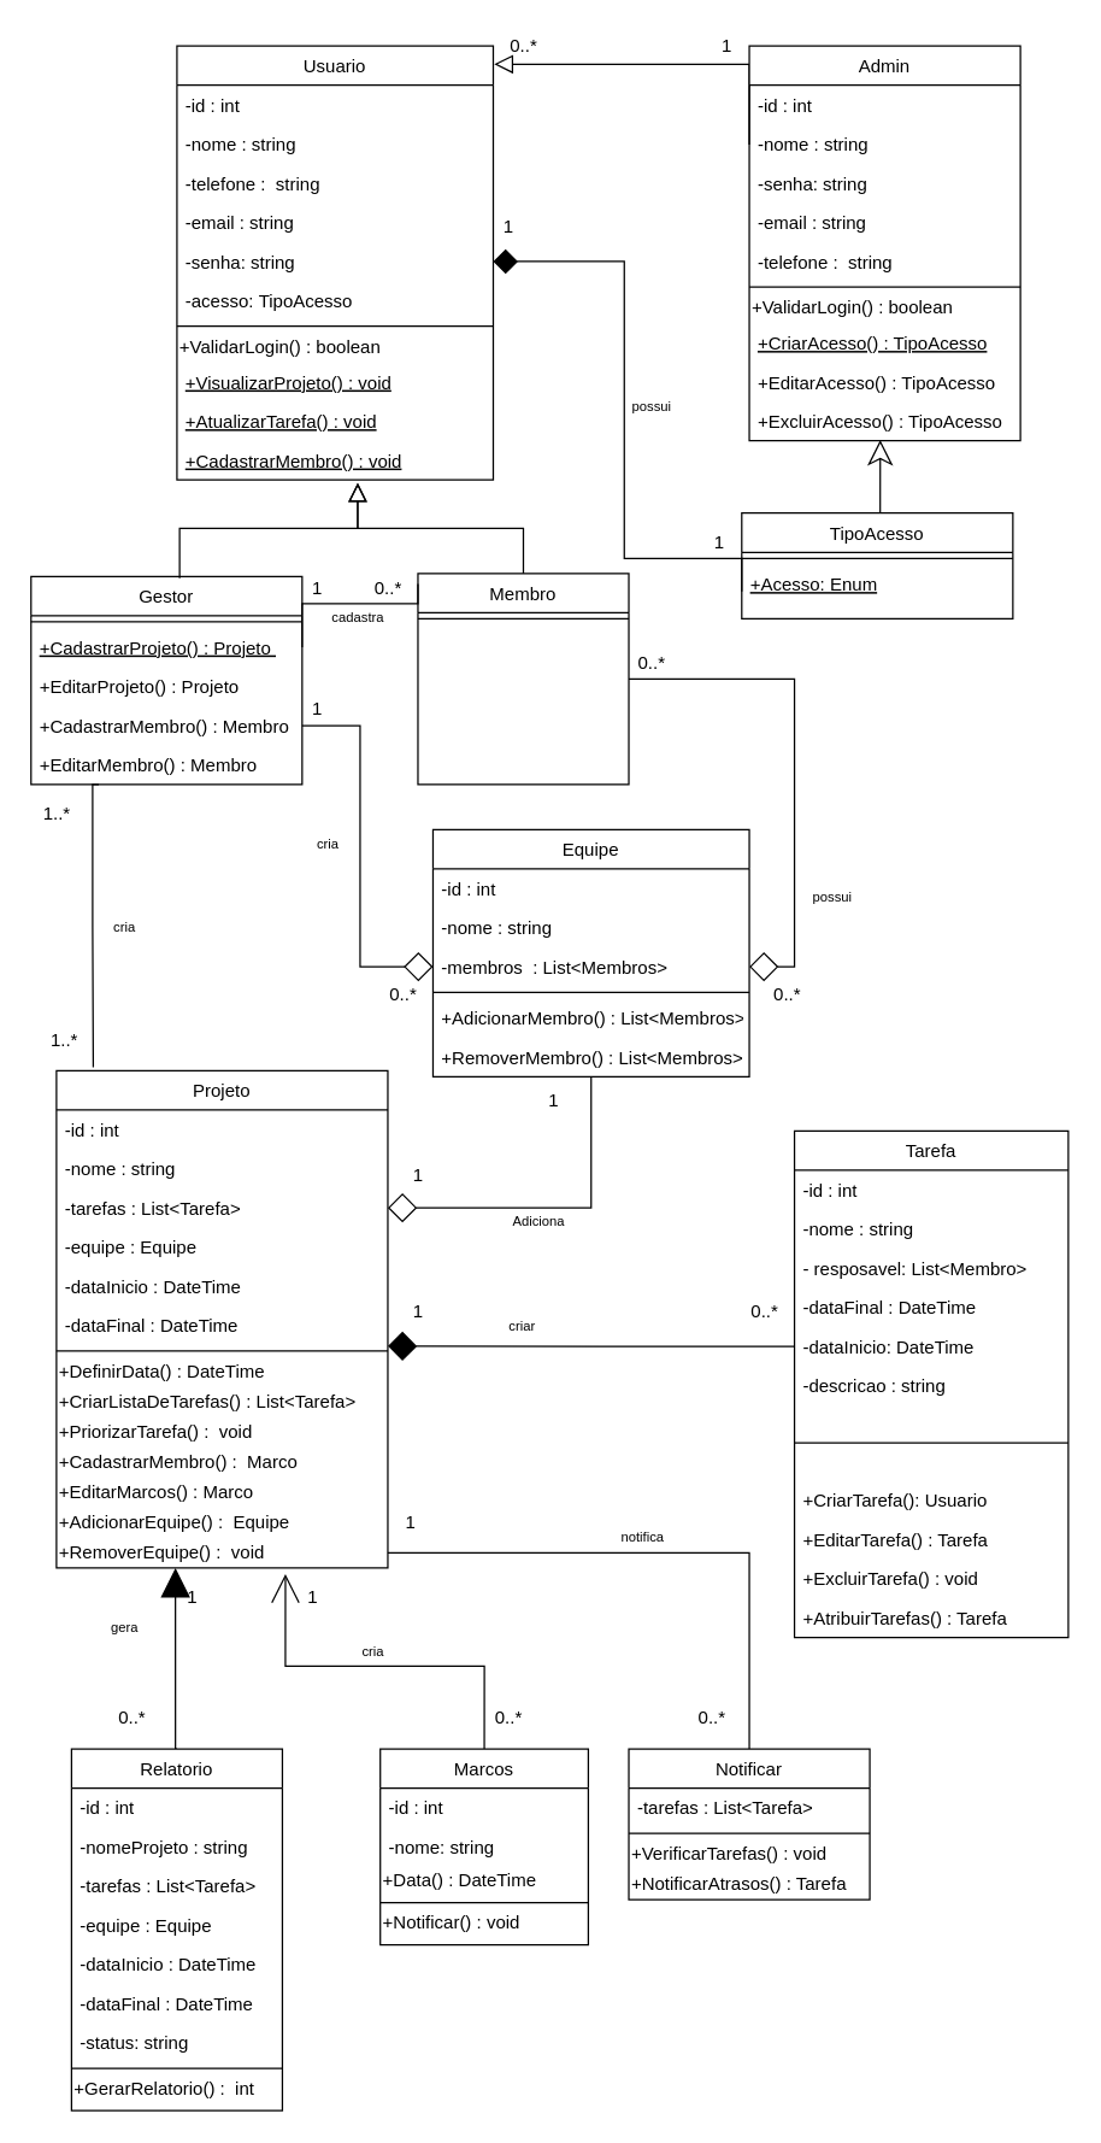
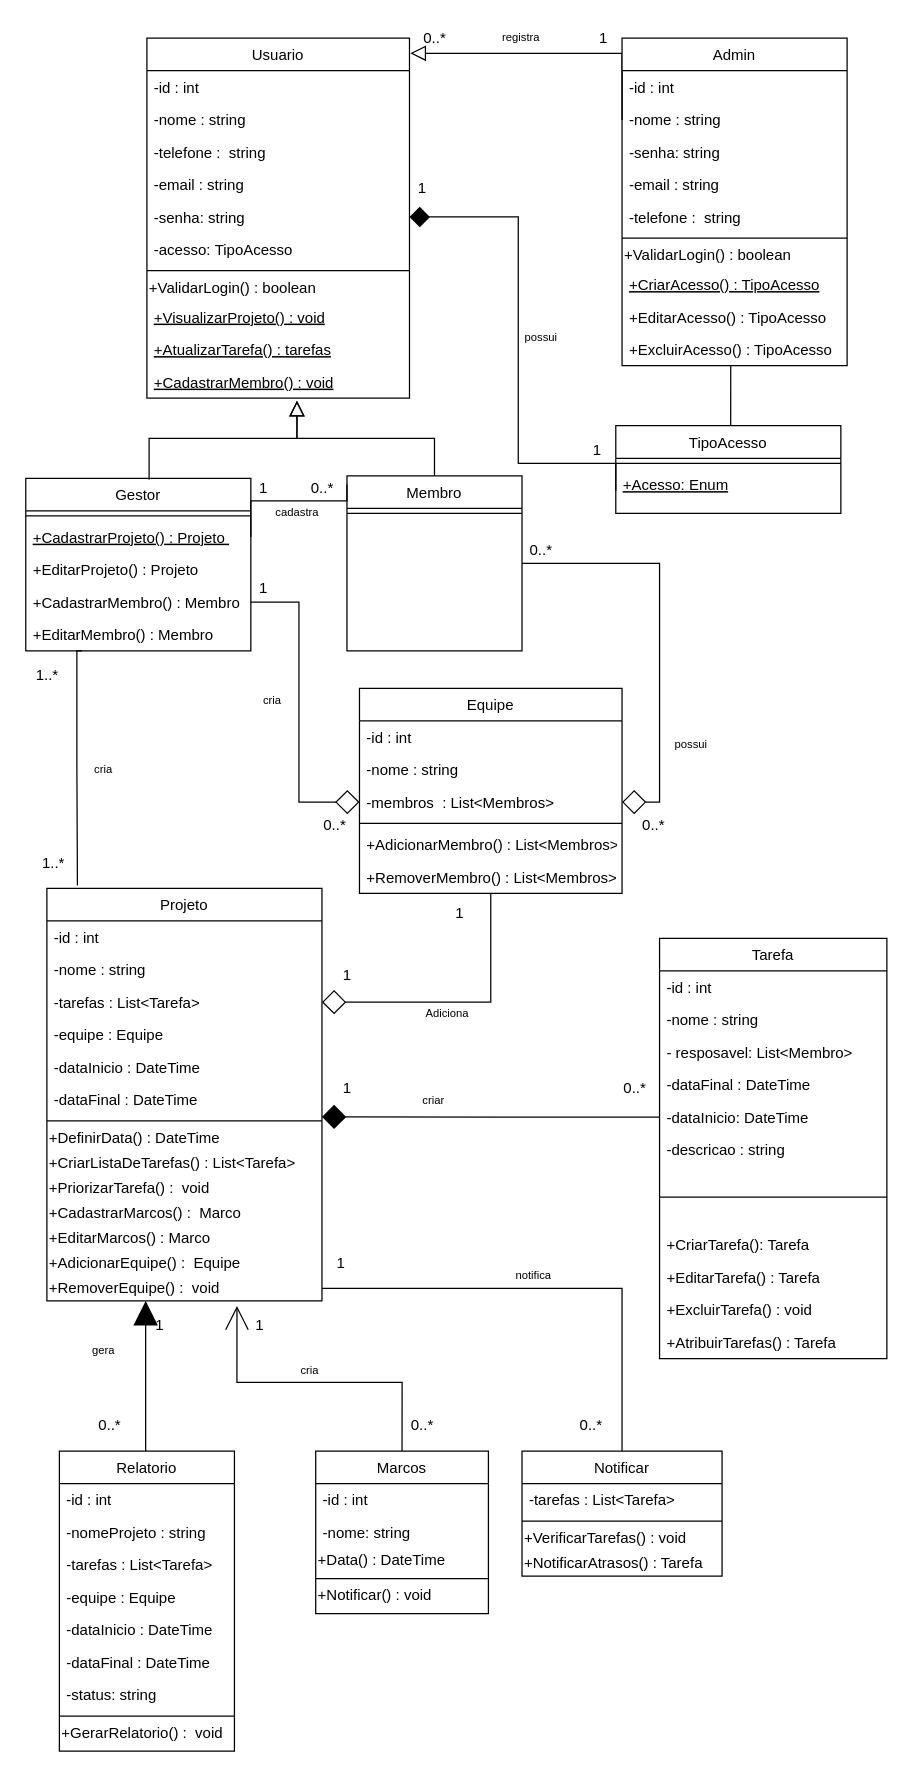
+ <mxCell id="131" value="registra" style="text;html=1;align=center;verticalAlign=middle;resizable=0;points=[];autosize=1;strokeColor=none;fillColor=none;fontSize=9;" parent="1" vertex="1"><mxGeometry x="390.5" y="20" width="50" height="20" as="geometry" /></mxCell>
- <mxCell id="12" value="+AtualizarTarefa() : void" style="text;align=left;verticalAlign=top;spacingLeft=4;spacingRight=4;overflow=hidden;rotatable=0;points=[[0,0.5],[1,0.5]];portConstraint=eastwest;fontStyle=4" parent="2" vertex="1"><mxGeometry y="236" width="210" height="26" as="geometry" /></mxCell>
+ <mxCell id="12" value="+AtualizarTarefa() : tarefas" style="text;align=left;verticalAlign=top;spacingLeft=4;spacingRight=4;overflow=hidden;rotatable=0;points=[[0,0.5],[1,0.5]];portConstraint=eastwest;fontStyle=4" parent="2" vertex="1"><mxGeometry y="236" width="210" height="26" as="geometry" /></mxCell>
- <mxCell id="107" style="edgeStyle=orthogonalEdgeStyle;rounded=0;orthogonalLoop=1;jettySize=auto;html=1;exitX=0.5;exitY=0;exitDx=0;exitDy=0;entryX=0.483;entryY=0.979;entryDx=0;entryDy=0;entryPerimeter=0;endArrow=classic;endFill=0;endSize=14;" parent="1" source="108" target="106" edge="1"><mxGeometry relative="1" as="geometry"><Array as="points"><mxPoint x="584" y="340" /></Array></mxGeometry></mxCell>
+ <mxCell id="107" style="edgeStyle=orthogonalEdgeStyle;rounded=0;orthogonalLoop=1;jettySize=auto;html=1;exitX=0.5;exitY=0;exitDx=0;exitDy=0;entryX=0.483;entryY=0.979;entryDx=0;entryDy=0;entryPerimeter=0;endArrow=none;endFill=0;endSize=14;" parent="1" source="108" target="106" edge="1"><mxGeometry relative="1" as="geometry"><Array as="points"><mxPoint x="584" y="340" /></Array></mxGeometry></mxCell>
- <mxCell id="38" value="+CadastrarMembro() :&amp;nbsp; Marco" style="text;html=1;align=left;verticalAlign=middle;resizable=0;points=[];autosize=1;strokeColor=none;fillColor=none;" parent="26" vertex="1"><mxGeometry y="250" width="220" height="20" as="geometry" /></mxCell>
+ <mxCell id="38" value="+CadastrarMarcos() :&amp;nbsp; Marco" style="text;html=1;align=left;verticalAlign=middle;resizable=0;points=[];autosize=1;strokeColor=none;fillColor=none;" parent="26" vertex="1"><mxGeometry y="250" width="220" height="20" as="geometry" /></mxCell>
- <mxCell id="50" value="+CriarTarefa(): Usuario" style="text;align=left;verticalAlign=top;spacingLeft=4;spacingRight=4;overflow=hidden;rotatable=0;points=[[0,0.5],[1,0.5]];portConstraint=eastwest;" parent="42" vertex="1"><mxGeometry y="232" width="181.81" height="26" as="geometry" /></mxCell>
+ <mxCell id="50" value="+CriarTarefa(): Tarefa" style="text;align=left;verticalAlign=top;spacingLeft=4;spacingRight=4;overflow=hidden;rotatable=0;points=[[0,0.5],[1,0.5]];portConstraint=eastwest;" parent="42" vertex="1"><mxGeometry y="232" width="181.81" height="26" as="geometry" /></mxCell>
- <mxCell id="73" value="+GerarRelatorio() :&amp;nbsp; int" style="text;html=1;align=left;verticalAlign=middle;resizable=0;points=[];autosize=1;strokeColor=none;fillColor=none;" parent="63" vertex="1"><mxGeometry y="216" width="140" height="20" as="geometry" /></mxCell>
+ <mxCell id="73" value="+GerarRelatorio() :&amp;nbsp; void" style="text;html=1;align=left;verticalAlign=middle;resizable=0;points=[];autosize=1;strokeColor=none;fillColor=none;" parent="63" vertex="1"><mxGeometry y="216" width="140" height="20" as="geometry" /></mxCell>
